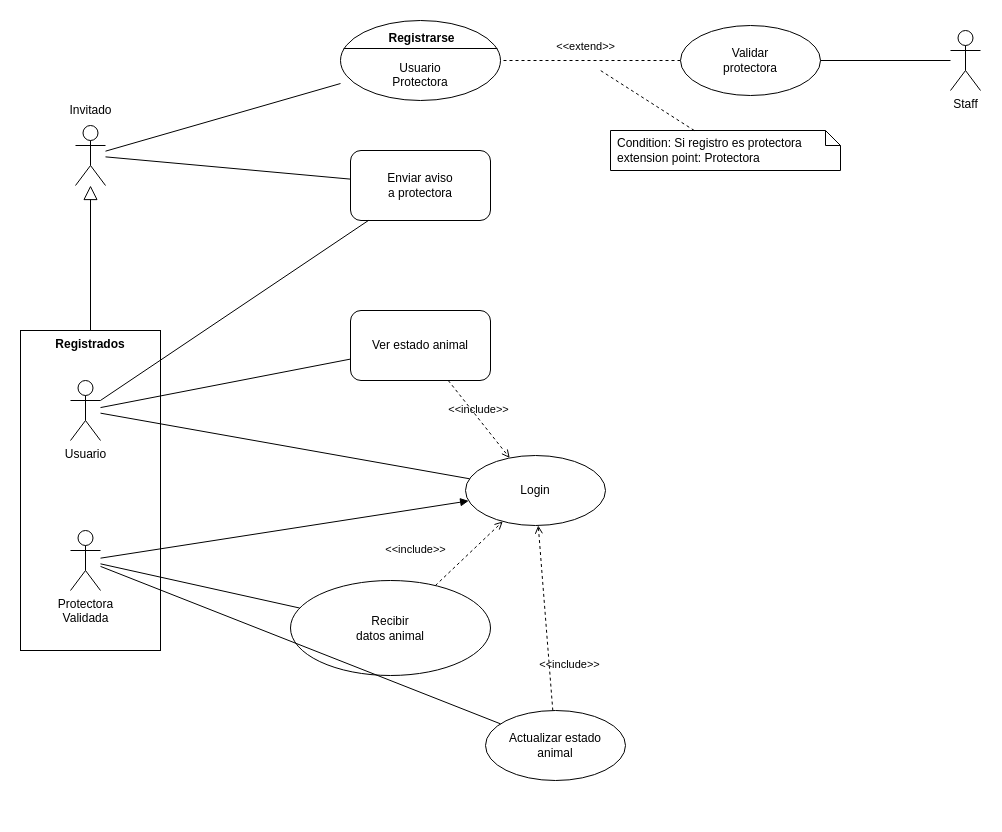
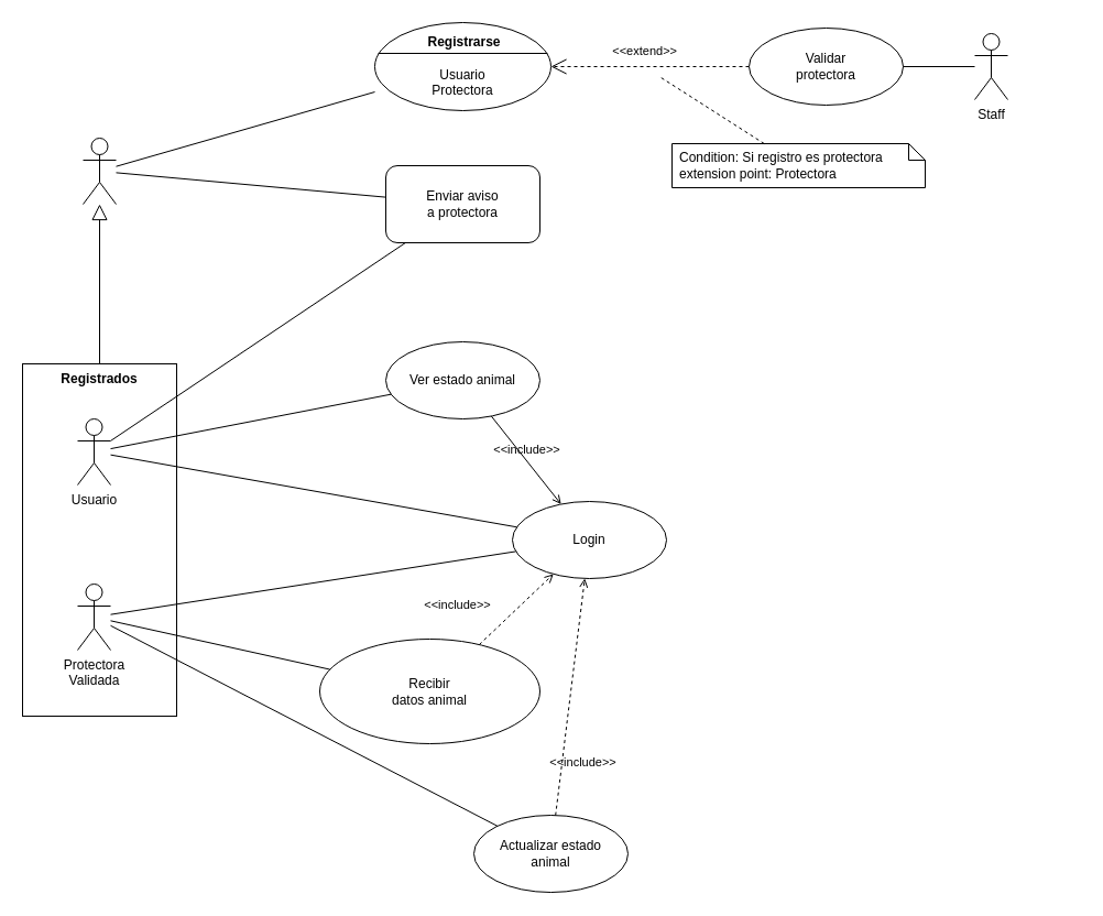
- <mxCell id="15" value="&amp;lt;&amp;lt;extend&amp;gt;&amp;gt;" style="align=right;html=1;verticalAlign=bottom;rounded=0;labelBackgroundColor=none;endArrow=none;endSize=12;dashed=1;" edge="1" parent="1" source="27" target="17"><mxGeometry x="-0.294" y="-5" relative="1" as="geometry"><mxPoint x="470" y="375" as="targetPoint" /><mxPoint x="760" y="190" as="sourcePoint" /><mxPoint as="offset" /></mxGeometry></mxCell>
+ <mxCell id="15" value="&amp;lt;&amp;lt;extend&amp;gt;&amp;gt;" style="align=right;html=1;verticalAlign=bottom;rounded=0;labelBackgroundColor=none;endArrow=open;endSize=12;dashed=1;" edge="1" parent="1" source="27" target="17"><mxGeometry x="-0.294" y="-5" relative="1" as="geometry"><mxPoint x="470" y="375" as="targetPoint" /><mxPoint x="760" y="190" as="sourcePoint" /><mxPoint as="offset" /></mxGeometry></mxCell>
- <mxCell id="26" value="Staff" style="shape=umlActor;verticalLabelPosition=bottom;verticalAlign=top;html=1;outlineConnect=0;" vertex="1" parent="25"><mxGeometry x="270" y="5" width="30" height="60" as="geometry" /></mxCell>
+ <mxCell id="26" value="Staff" style="shape=umlActor;verticalLabelPosition=bottom;verticalAlign=top;html=1;outlineConnect=0;" vertex="1" parent="25"><mxGeometry x="205" y="5" width="30" height="60" as="geometry" /></mxCell>
- <mxCell id="34" value="Invitado" style="text;html=1;align=center;verticalAlign=middle;resizable=0;points=[];autosize=1;strokeColor=none;fillColor=none;" vertex="1" parent="32"><mxGeometry width="70" height="30" as="geometry" /></mxCell>
- <mxCell id="8" value="Ver estado animal" style="whiteSpace=wrap;html=1;rounded=1;" vertex="1" parent="1"><mxGeometry x="350" y="310" width="140" height="70" as="geometry" /></mxCell>
+ <mxCell id="8" value="Ver estado animal" style="ellipse;whiteSpace=wrap;html=1;" vertex="1" parent="1"><mxGeometry x="350" y="310" width="140" height="70" as="geometry" /></mxCell>
- <mxCell id="20" value="&amp;lt;&amp;lt;include&amp;gt;&amp;gt;" style="edgeStyle=none;html=1;endArrow=open;verticalAlign=bottom;dashed=1;labelBackgroundColor=none;rounded=0;" edge="1" parent="1" source="8" target="19"><mxGeometry width="160" relative="1" as="geometry"><mxPoint x="900" y="280" as="sourcePoint" /><mxPoint x="1060" y="280" as="targetPoint" /></mxGeometry></mxCell>
+ <mxCell id="20" value="&amp;lt;&amp;lt;include&amp;gt;&amp;gt;" style="edgeStyle=none;html=1;endArrow=open;verticalAlign=bottom;dashed=0;labelBackgroundColor=none;rounded=0;" edge="1" parent="1" source="8" target="19"><mxGeometry width="160" relative="1" as="geometry"><mxPoint x="900" y="280" as="sourcePoint" /><mxPoint x="1060" y="280" as="targetPoint" /></mxGeometry></mxCell>
- <mxCell id="21" value="" style="edgeStyle=none;html=1;endArrow=block;verticalAlign=bottom;rounded=0;" edge="1" parent="1" source="5" target="19"><mxGeometry width="160" relative="1" as="geometry"><mxPoint x="20" y="560" as="sourcePoint" /><mxPoint x="180" y="560" as="targetPoint" /></mxGeometry></mxCell>
+ <mxCell id="21" value="" style="edgeStyle=none;html=1;endArrow=none;verticalAlign=bottom;rounded=0;" edge="1" parent="1" source="5" target="19"><mxGeometry width="160" relative="1" as="geometry"><mxPoint x="20" y="560" as="sourcePoint" /><mxPoint x="180" y="560" as="targetPoint" /></mxGeometry></mxCell>
- <mxCell id="12" value="Actualizar estado&lt;br&gt;animal" style="ellipse;whiteSpace=wrap;html=1;" vertex="1" parent="1"><mxGeometry x="485" y="710" width="140" height="70" as="geometry" /></mxCell>
+ <mxCell id="12" value="Actualizar estado&lt;br&gt;animal" style="ellipse;whiteSpace=wrap;html=1;" vertex="1" parent="1"><mxGeometry x="430" y="740" width="140" height="70" as="geometry" /></mxCell>
